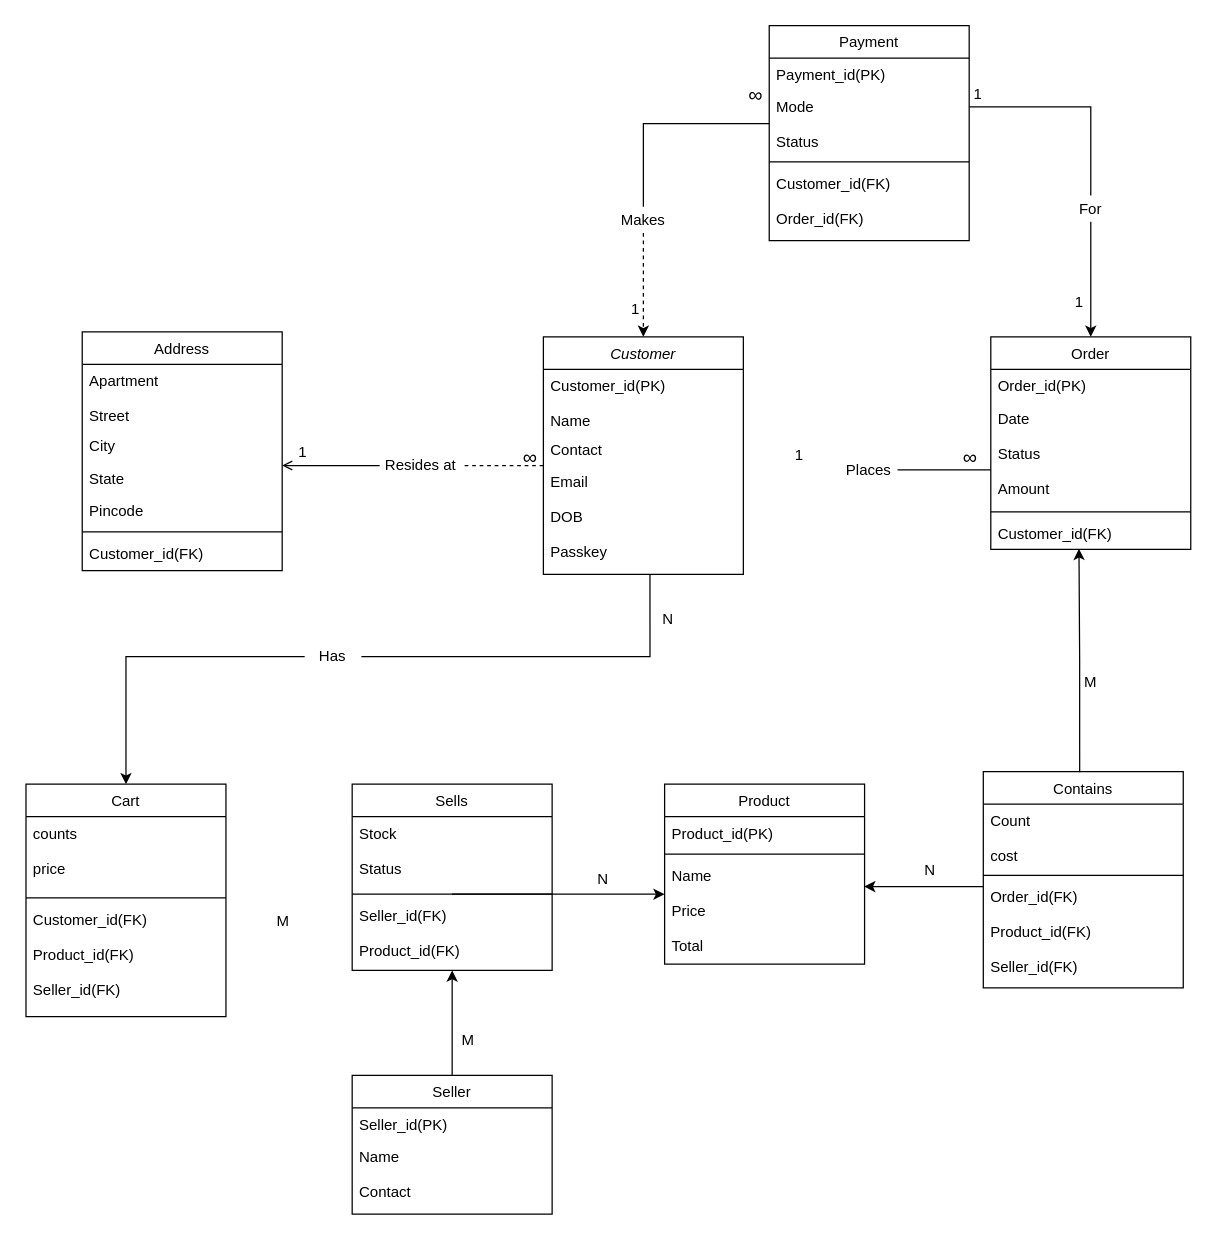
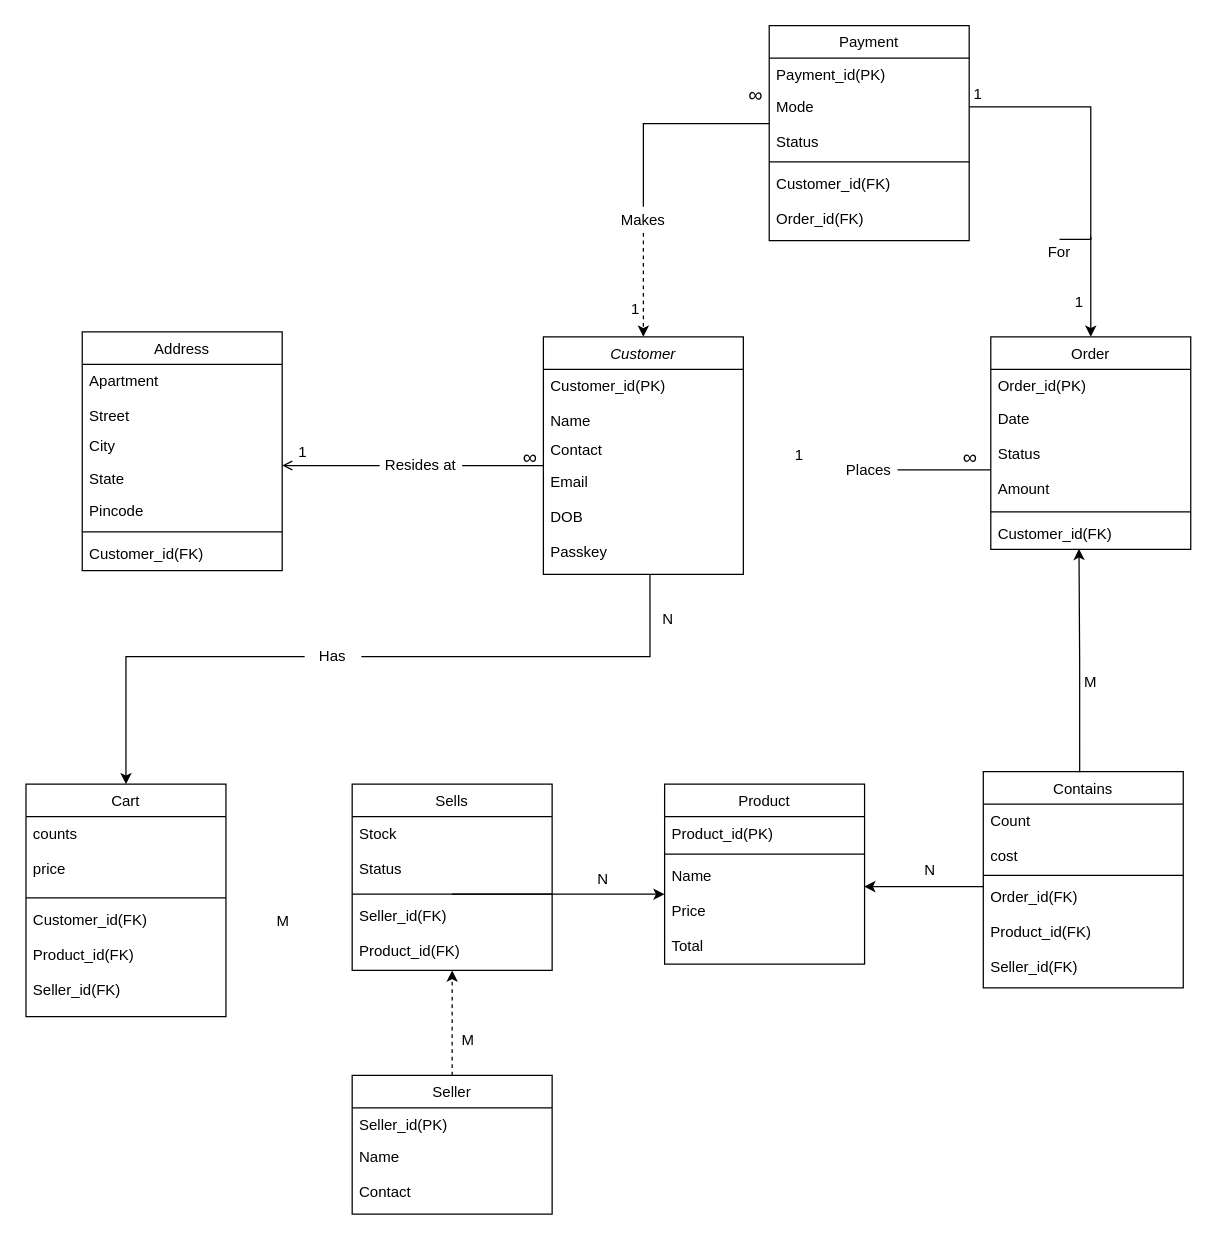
- <mxCell id="37" value="For" style="text;strokeColor=none;align=center;fillColor=none;html=1;verticalAlign=middle;whiteSpace=wrap;rounded=0;" parent="1" vertex="1"><mxGeometry x="842" y="156" width="60" height="21" as="geometry" /></mxCell>
+ <mxCell id="37" value="For" style="text;strokeColor=none;align=center;fillColor=none;html=1;verticalAlign=middle;whiteSpace=wrap;rounded=0;" parent="1" vertex="1"><mxGeometry x="817" y="191" width="60" height="21" as="geometry" /></mxCell>
- <mxCell id="33" value="" style="endArrow=none;shadow=0;strokeWidth=1;rounded=0;endFill=1;edgeStyle=elbowEdgeStyle;elbow=vertical;dashed=1;" parent="1" source="2" target="35" edge="1"><mxGeometry x="0.5" y="41" relative="1" as="geometry"><mxPoint x="434" y="334" as="sourcePoint" /><mxPoint x="225" y="334" as="targetPoint" /><mxPoint x="-40" y="32" as="offset" /></mxGeometry></mxCell>
+ <mxCell id="33" value="" style="endArrow=none;shadow=0;strokeWidth=1;rounded=0;endFill=1;edgeStyle=elbowEdgeStyle;elbow=vertical;" parent="1" source="2" target="35" edge="1"><mxGeometry x="0.5" y="41" relative="1" as="geometry"><mxPoint x="434" y="334" as="sourcePoint" /><mxPoint x="225" y="334" as="targetPoint" /><mxPoint x="-40" y="32" as="offset" /></mxGeometry></mxCell>
- <mxCell id="53" style="edgeStyle=orthogonalEdgeStyle;rounded=0;orthogonalLoop=1;jettySize=auto;html=1;entryX=0.5;entryY=1;entryDx=0;entryDy=0;" edge="1" parent="1" source="54" target="57"><mxGeometry relative="1" as="geometry" /></mxCell>
+ <mxCell id="53" style="edgeStyle=orthogonalEdgeStyle;rounded=0;orthogonalLoop=1;jettySize=auto;html=1;entryX=0.5;entryY=1;entryDx=0;entryDy=0;dashed=1;" edge="1" parent="1" source="54" target="57"><mxGeometry relative="1" as="geometry" /></mxCell>
